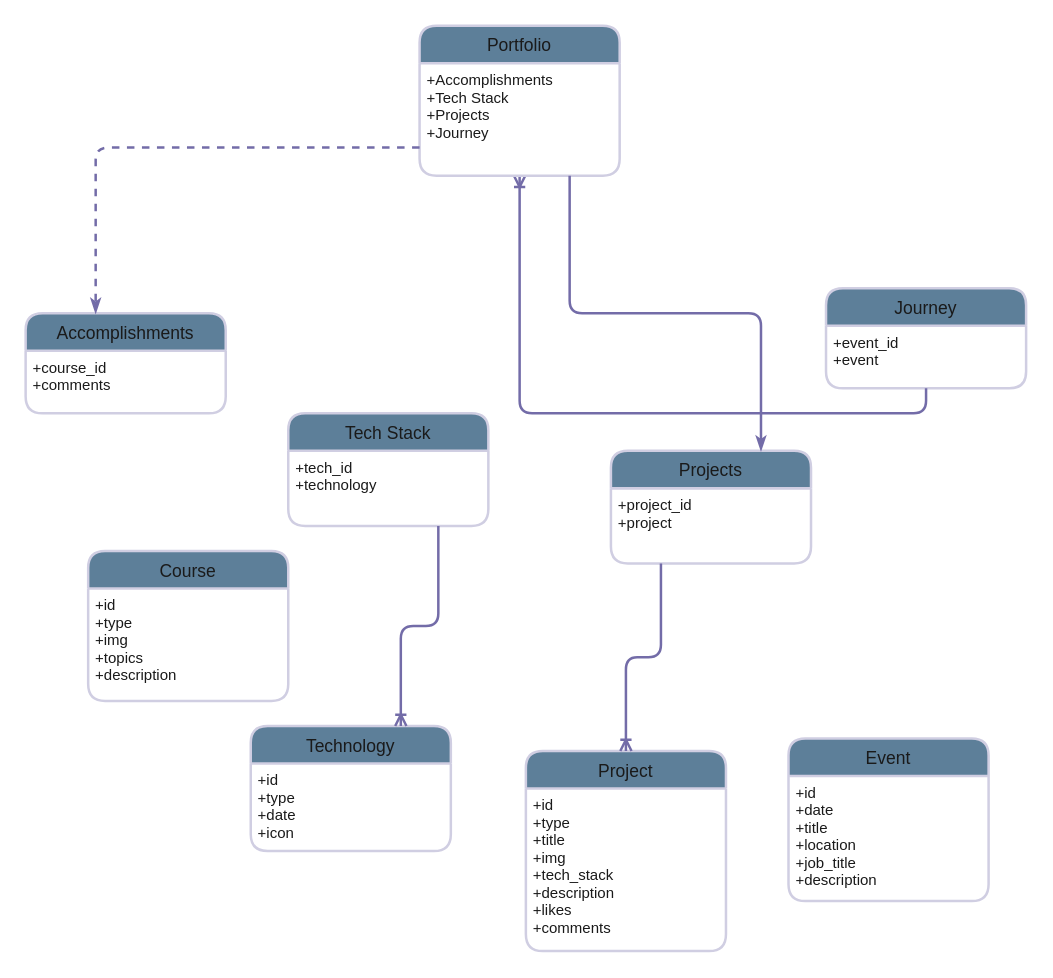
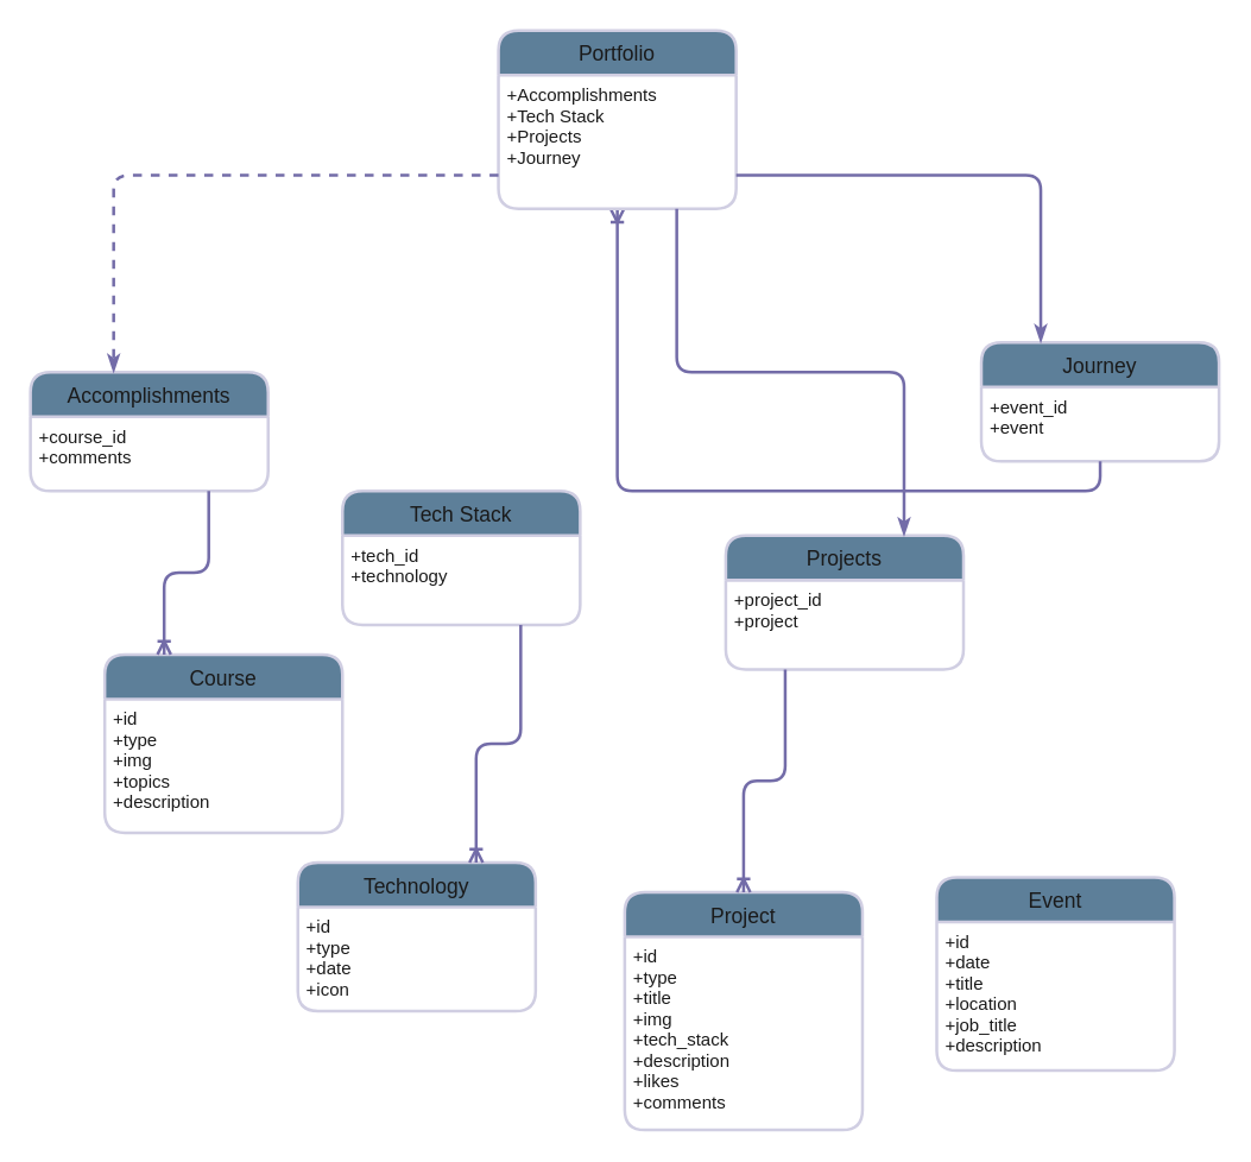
+ <mxCell id="21" style="edgeStyle=orthogonalEdgeStyle;rounded=1;orthogonalLoop=1;jettySize=auto;html=1;exitX=1;exitY=0.75;exitDx=0;exitDy=0;entryX=0.25;entryY=0;entryDx=0;entryDy=0;strokeWidth=2;endArrow=classicThin;endFill=1;strokeColor=#736CA8;fontColor=#1A1A1A;" edge="1" parent="1" source="20" target="6"><mxGeometry relative="1" as="geometry" /></mxCell>
+ <mxCell id="26" style="edgeStyle=orthogonalEdgeStyle;rounded=1;orthogonalLoop=1;jettySize=auto;html=1;exitX=0.75;exitY=1;exitDx=0;exitDy=0;entryX=0.25;entryY=0;entryDx=0;entryDy=0;strokeWidth=2;endArrow=ERoneToMany;endFill=0;strokeColor=#736CA8;fontColor=#1A1A1A;" edge="1" parent="1" source="5" target="24"><mxGeometry relative="1" as="geometry" /></mxCell>
